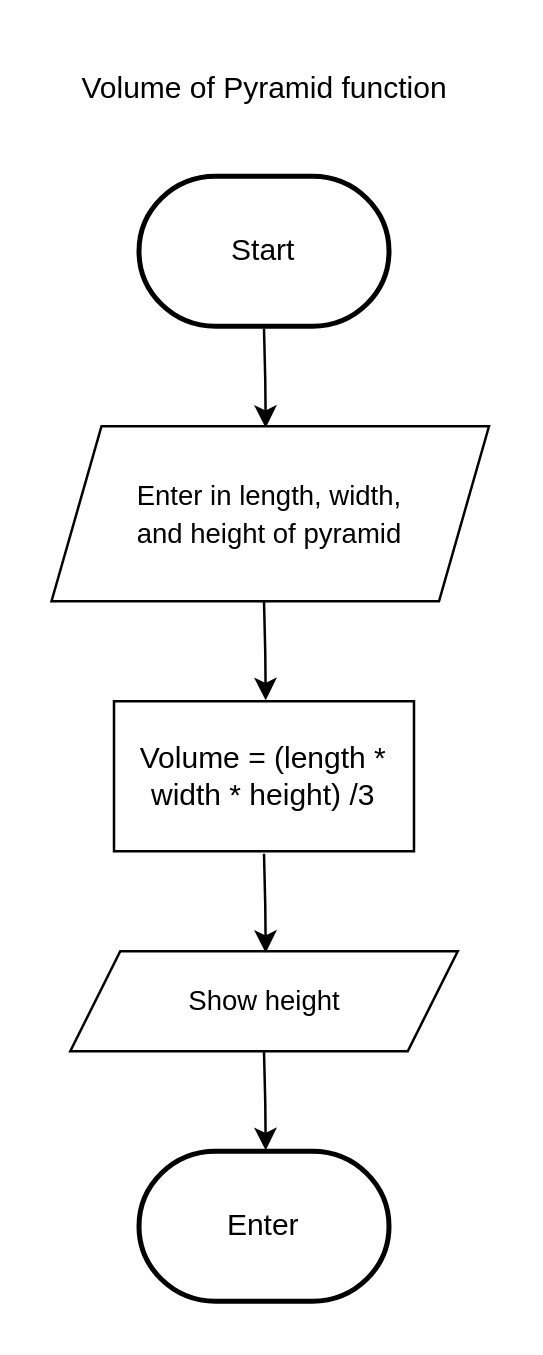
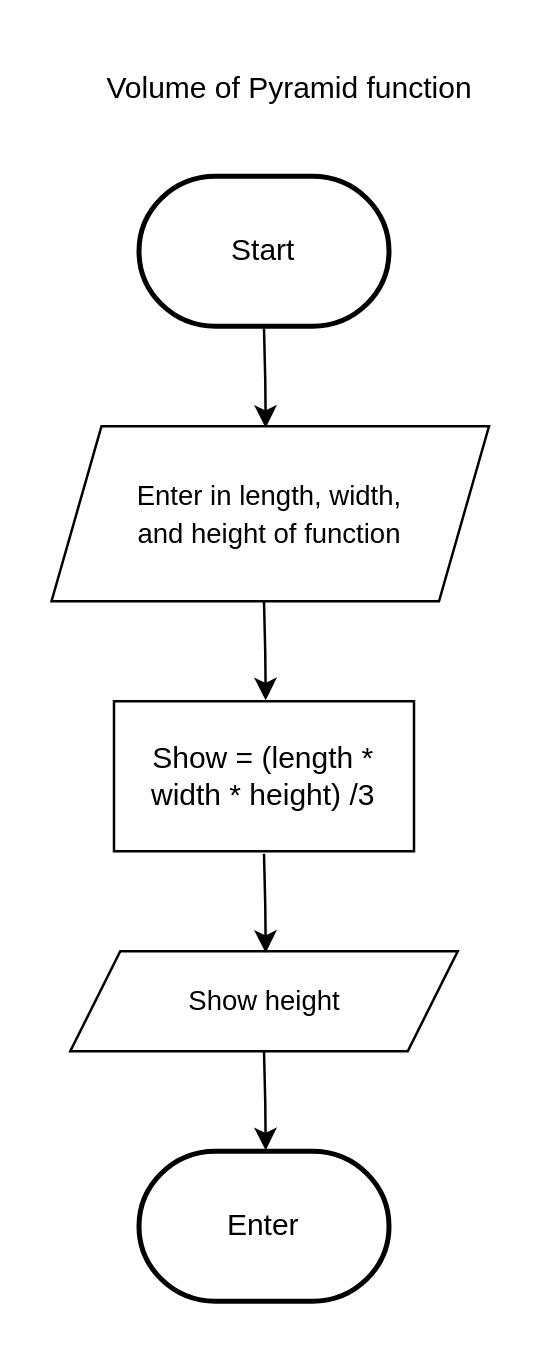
- <mxCell id="5" value="Volume of Pyramid function" style="text;html=1;align=center;verticalAlign=middle;resizable=0;points=[];autosize=1;strokeColor=none;fillColor=none;" vertex="1" parent="1"><mxGeometry x="20" y="20" width="170" height="30" as="geometry" /></mxCell>
+ <mxCell id="5" value="Volume of Pyramid function" style="text;html=1;align=center;verticalAlign=middle;resizable=0;points=[];autosize=1;strokeColor=none;fillColor=none;" vertex="1" parent="1"><mxGeometry x="30" y="20" width="170" height="30" as="geometry" /></mxCell>
- <mxCell id="8" value="&lt;font style=&quot;font-size: 11px;&quot;&gt;Enter in length, width,&lt;/font&gt;&lt;div&gt;&lt;font style=&quot;font-size: 11px;&quot;&gt;and height of pyramid&lt;/font&gt;&lt;/div&gt;" style="shape=parallelogram;perimeter=parallelogramPerimeter;whiteSpace=wrap;html=1;fixedSize=1;" vertex="1" parent="1"><mxGeometry x="20" y="170" width="175" height="70" as="geometry" /></mxCell>
+ <mxCell id="8" value="&lt;font style=&quot;font-size: 11px;&quot;&gt;Enter in length, width,&lt;/font&gt;&lt;div&gt;&lt;font style=&quot;font-size: 11px;&quot;&gt;and height of function&lt;/font&gt;&lt;/div&gt;" style="shape=parallelogram;perimeter=parallelogramPerimeter;whiteSpace=wrap;html=1;fixedSize=1;" vertex="1" parent="1"><mxGeometry x="20" y="170" width="175" height="70" as="geometry" /></mxCell>
- <mxCell id="7" value="&lt;span style=&quot;color: rgb(0, 0, 0);&quot;&gt;Volume = (length * width * height) /3&lt;/span&gt;" style="rounded=0;whiteSpace=wrap;html=1;" vertex="1" parent="1"><mxGeometry x="45" y="280" width="120" height="60" as="geometry" /></mxCell>
+ <mxCell id="7" value="&lt;span style=&quot;color: rgb(0, 0, 0);&quot;&gt;Show = (length * width * height) /3&lt;/span&gt;" style="rounded=0;whiteSpace=wrap;html=1;" vertex="1" parent="1"><mxGeometry x="45" y="280" width="120" height="60" as="geometry" /></mxCell>
